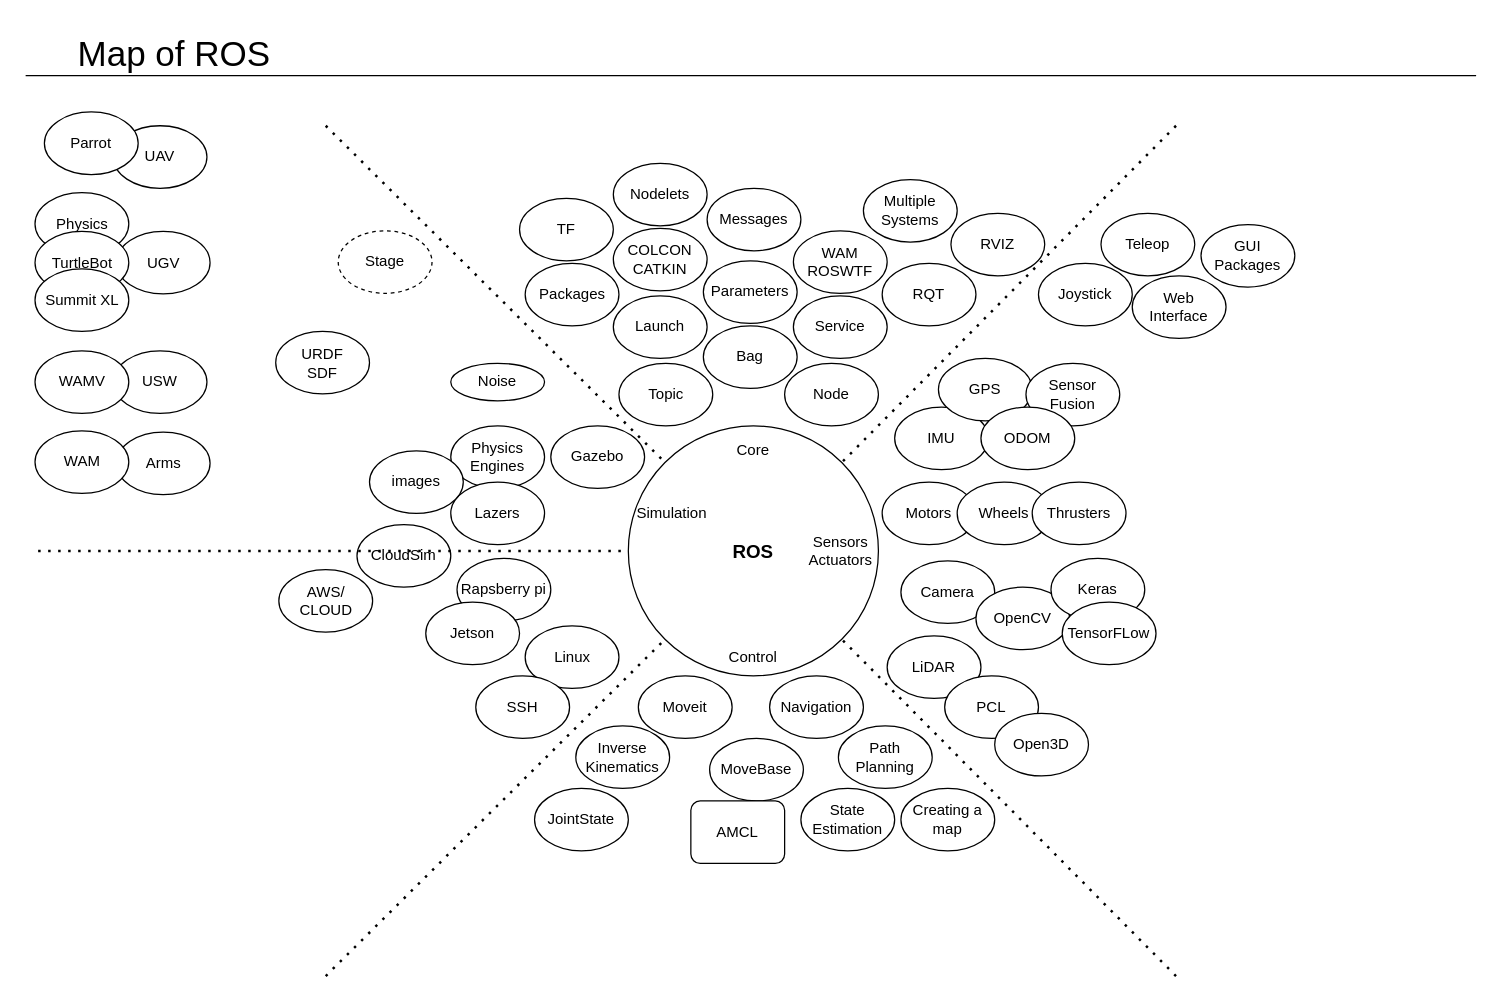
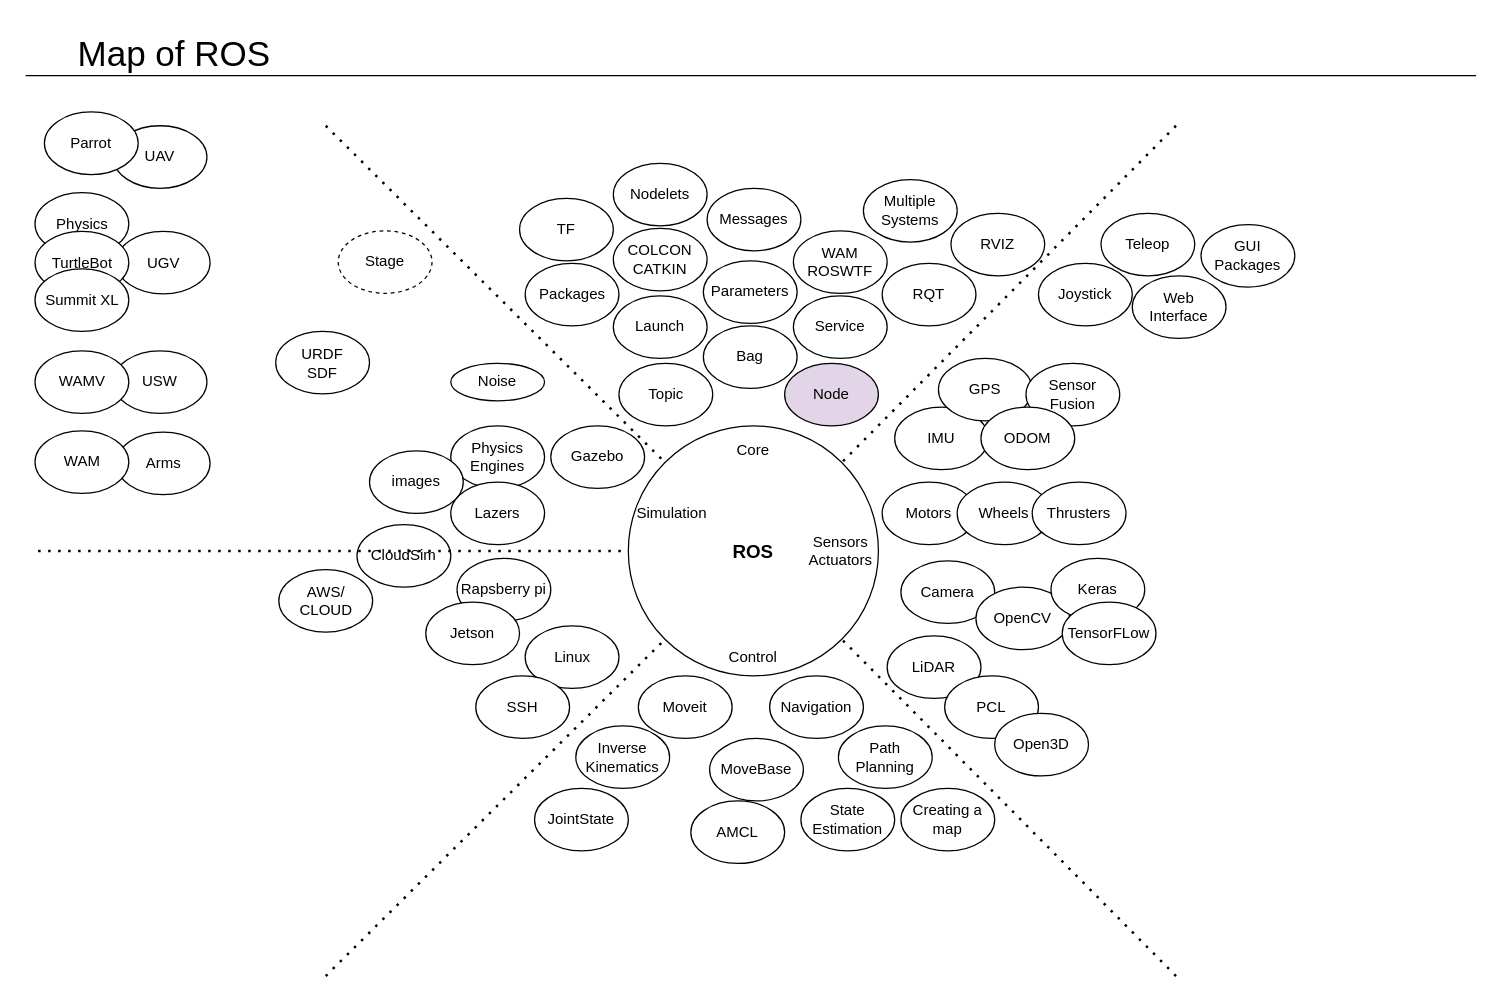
- <mxCell id="17" value="Node" style="ellipse;whiteSpace=wrap;html=1;" parent="1" vertex="1"><mxGeometry x="627" y="290" width="75" height="50" as="geometry" /></mxCell>
+ <mxCell id="17" value="Node" style="ellipse;whiteSpace=wrap;html=1;fillColor=#e1d5e7;" parent="1" vertex="1"><mxGeometry x="627" y="290" width="75" height="50" as="geometry" /></mxCell>
- <mxCell id="62" value="AMCL" style="whiteSpace=wrap;html=1;rounded=1;" parent="1" vertex="1"><mxGeometry x="552" y="640" width="75" height="50" as="geometry" /></mxCell>
+ <mxCell id="62" value="AMCL" style="ellipse;whiteSpace=wrap;html=1;" parent="1" vertex="1"><mxGeometry x="552" y="640" width="75" height="50" as="geometry" /></mxCell>
